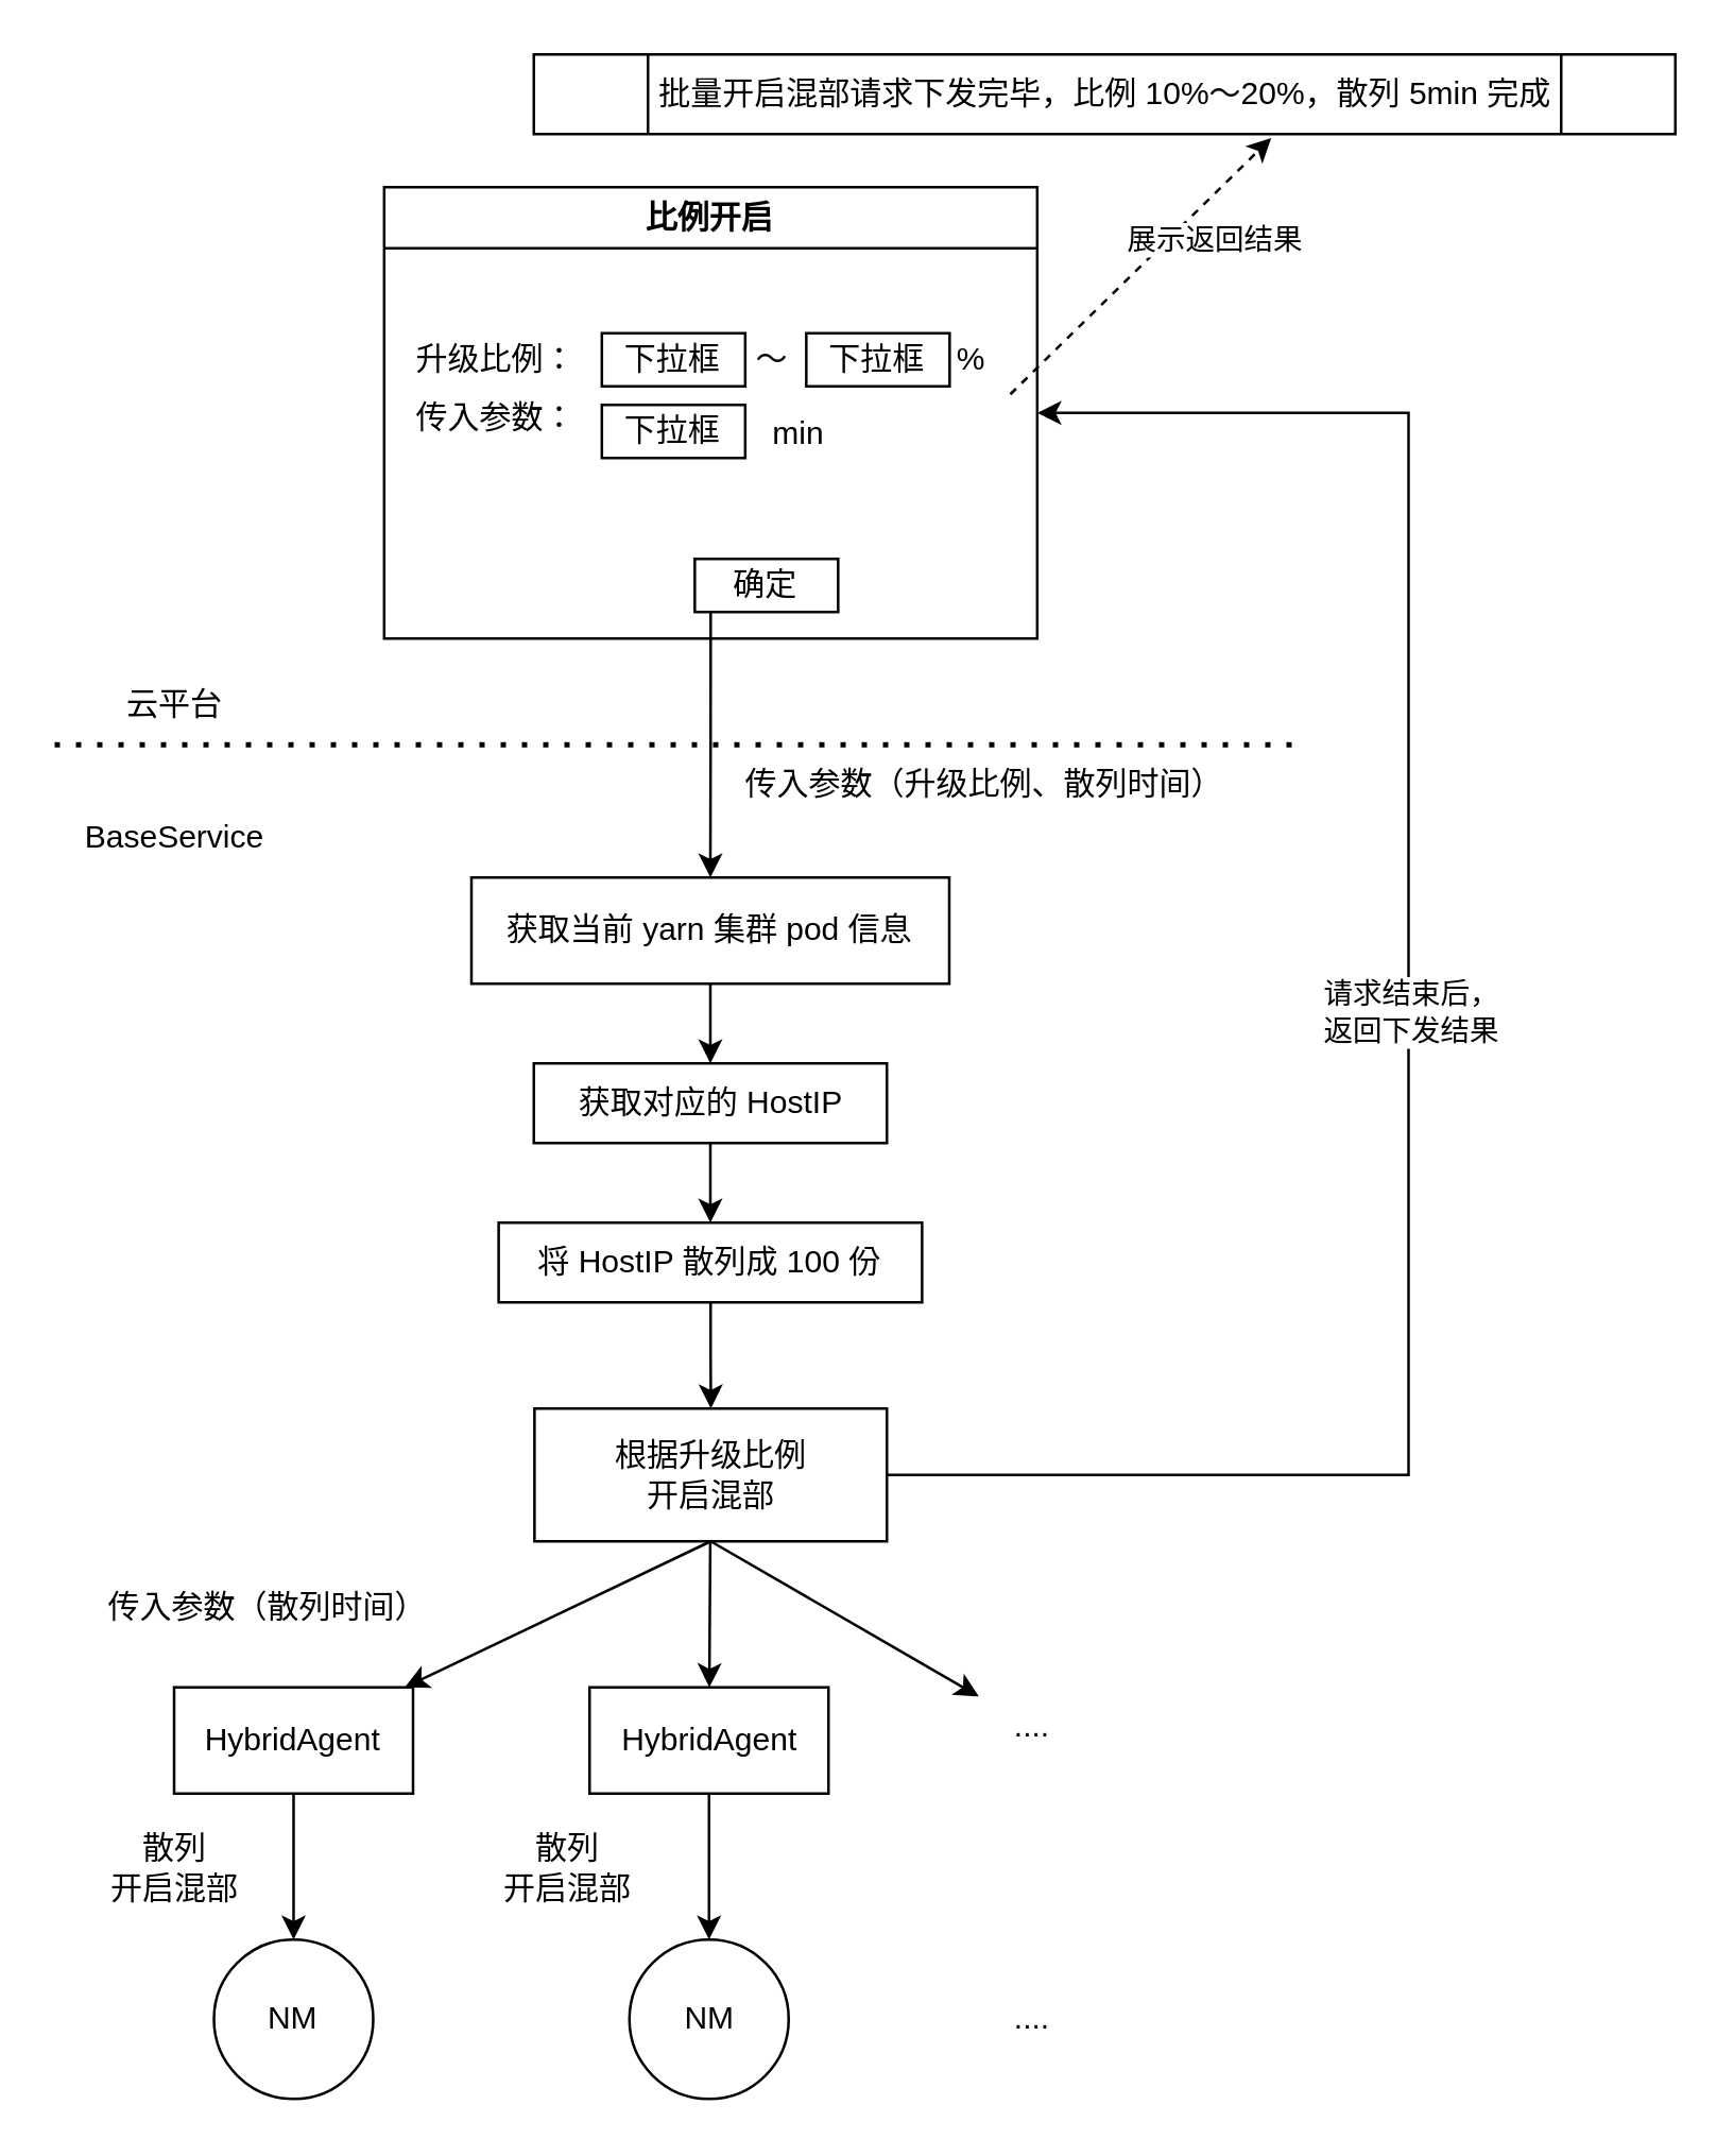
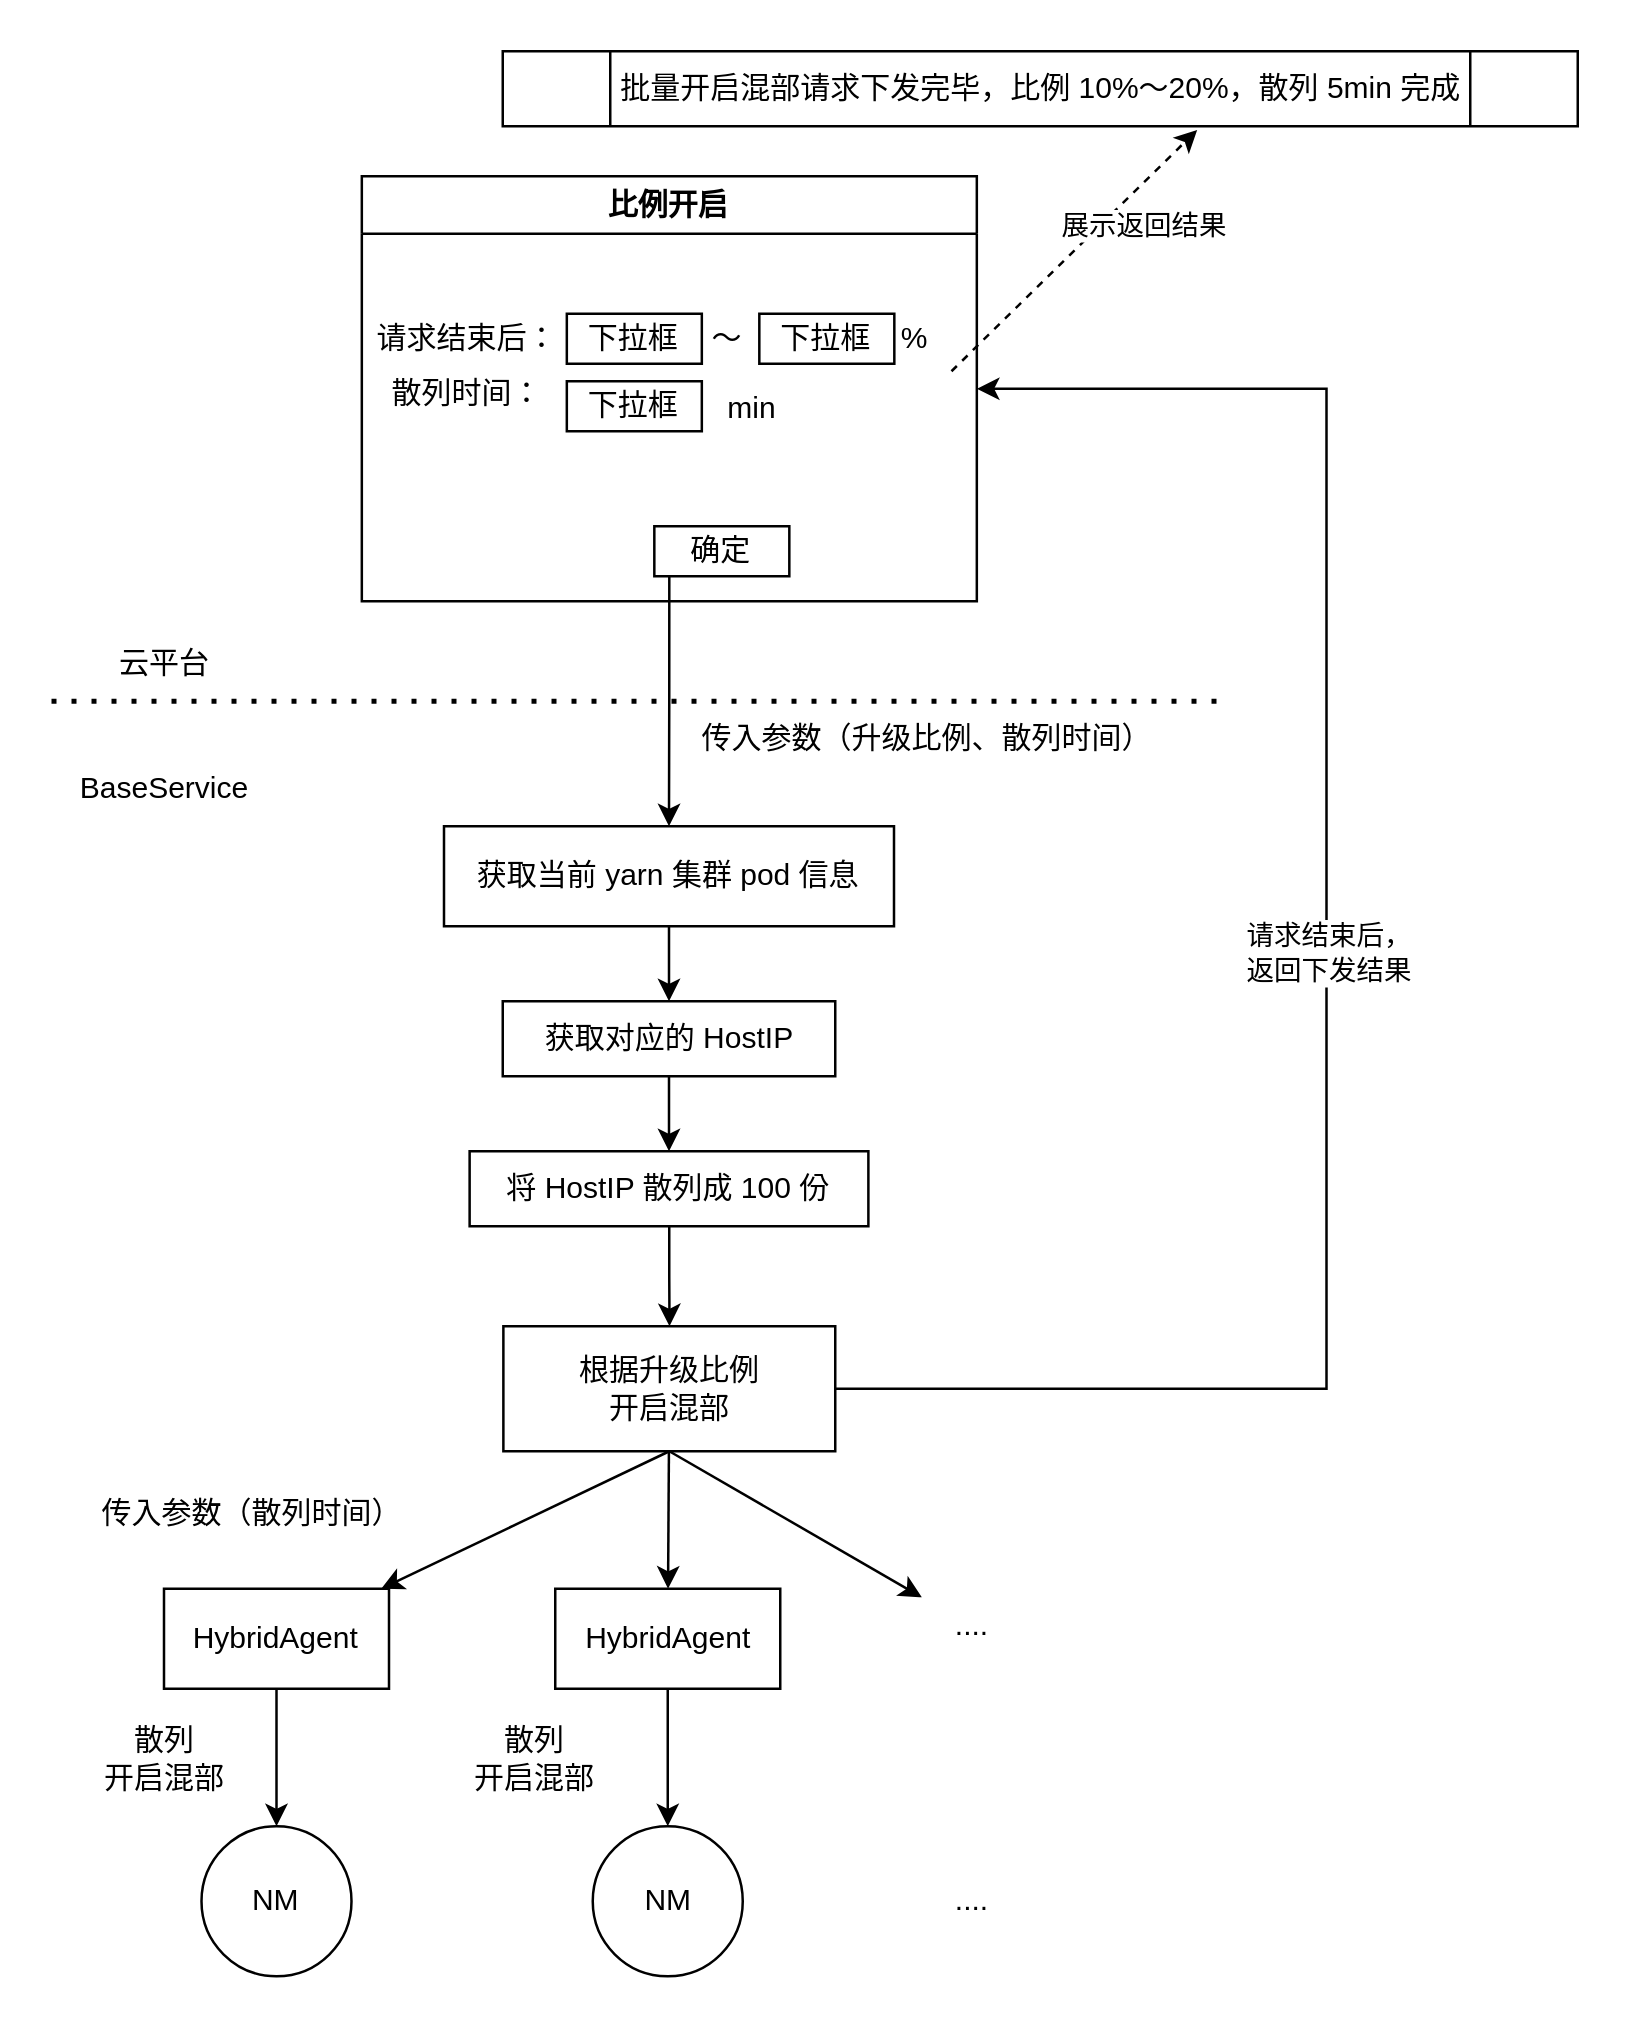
- <mxCell id="6" value="升级比例：" style="text;html=1;align=center;verticalAlign=middle;resizable=0;points=[];autosize=1;strokeColor=none;fillColor=none;" vertex="1" parent="3"><mxGeometry x="2" y="50" width="80" height="30" as="geometry" /></mxCell>
+ <mxCell id="6" value="请求结束后：" style="text;html=1;align=center;verticalAlign=middle;resizable=0;points=[];autosize=1;strokeColor=none;fillColor=none;" vertex="1" parent="3"><mxGeometry x="2" y="50" width="80" height="30" as="geometry" /></mxCell>
- <mxCell id="5" value="传入参数：" style="text;html=1;align=center;verticalAlign=middle;resizable=0;points=[];autosize=1;strokeColor=none;fillColor=none;" vertex="1" parent="3"><mxGeometry x="2" y="72" width="80" height="30" as="geometry" /></mxCell>
+ <mxCell id="5" value="散列时间：" style="text;html=1;align=center;verticalAlign=middle;resizable=0;points=[];autosize=1;strokeColor=none;fillColor=none;" vertex="1" parent="3"><mxGeometry x="2" y="72" width="80" height="30" as="geometry" /></mxCell>
